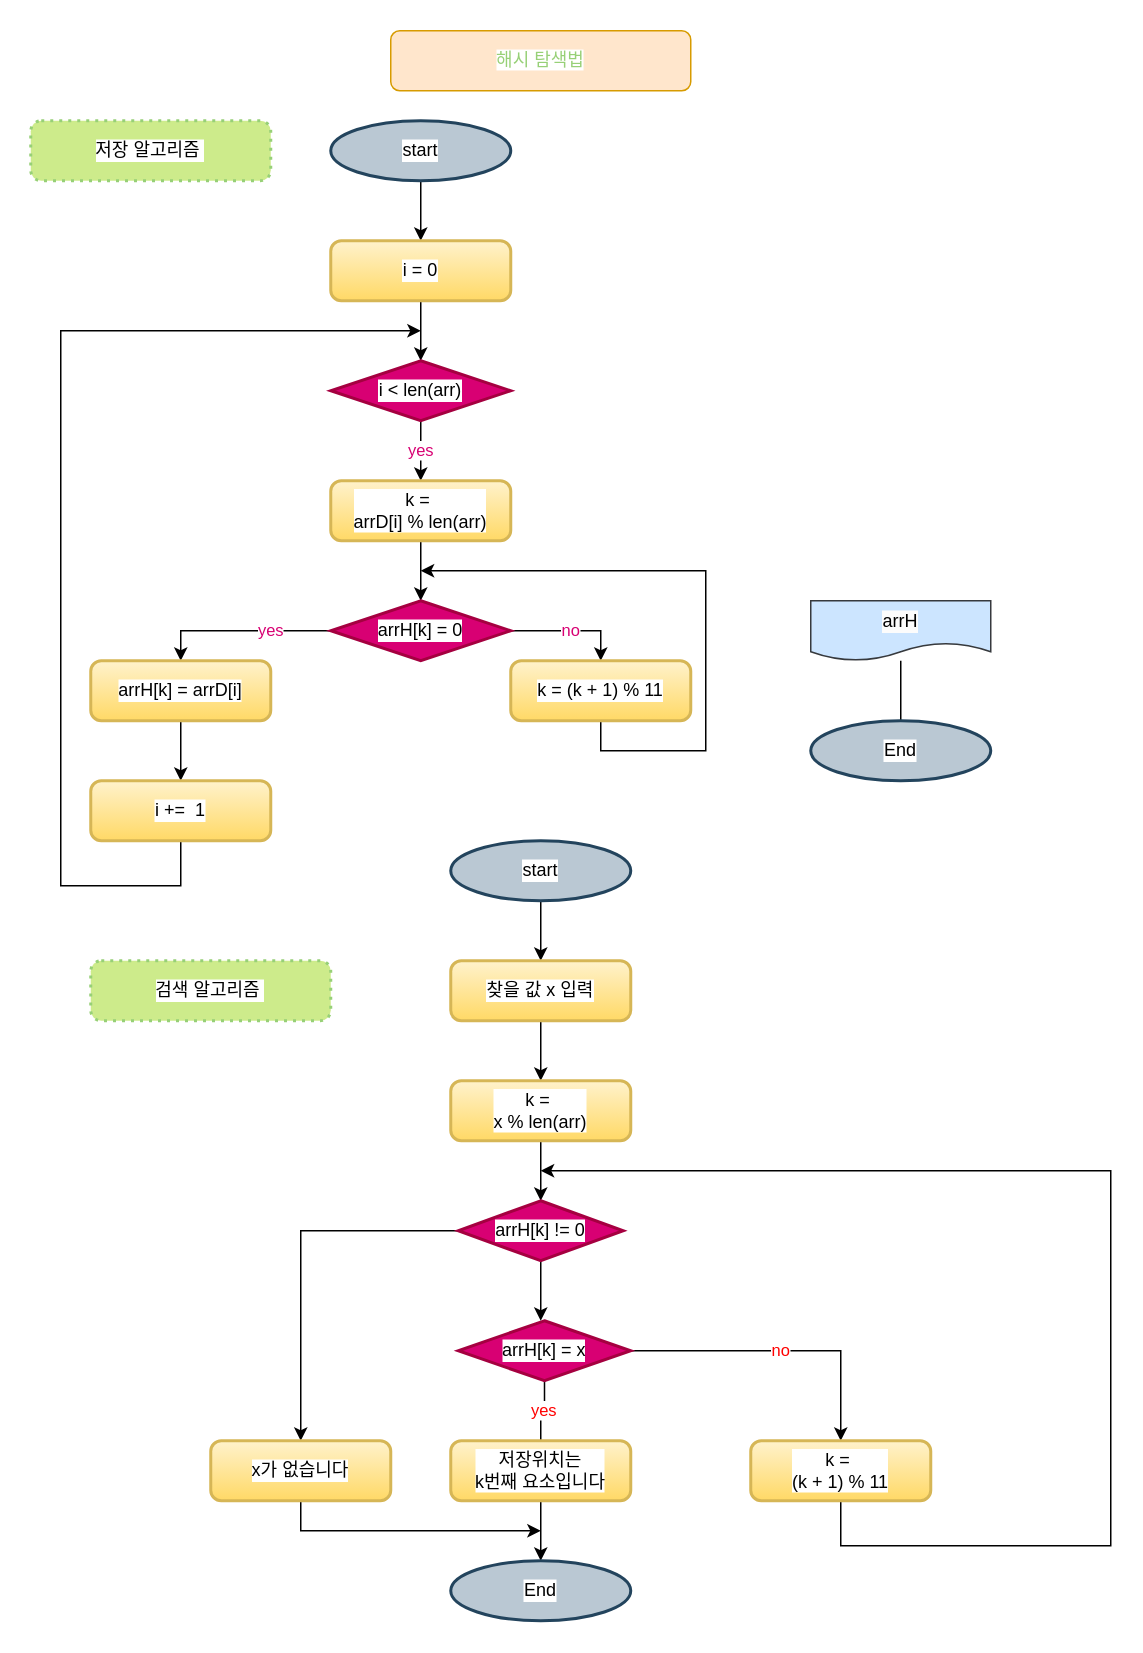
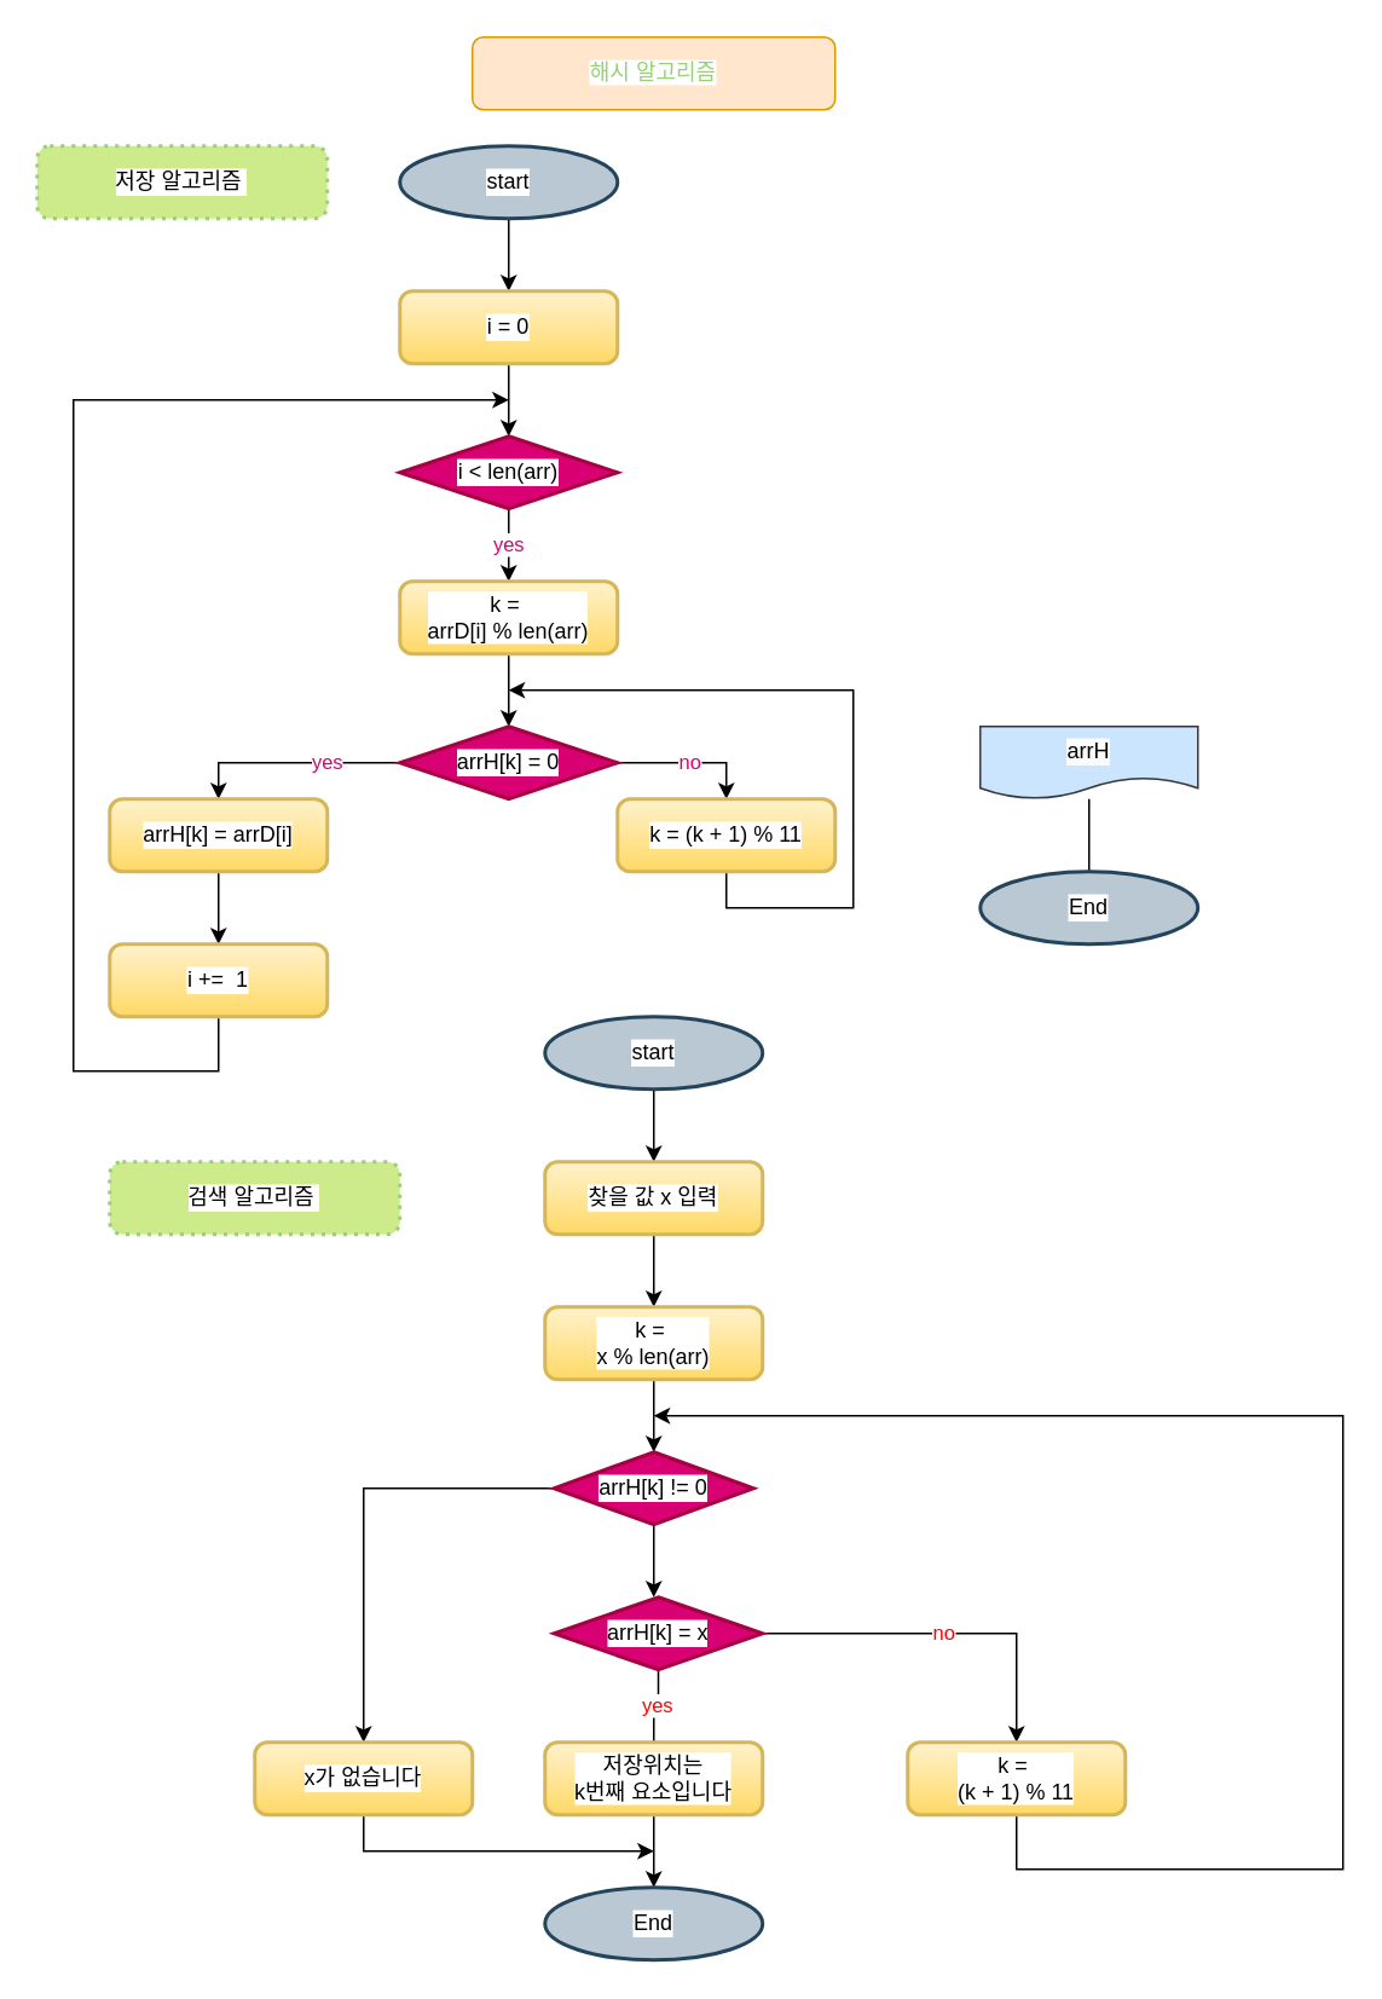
- <mxCell id="2" value="&lt;font color=&quot;#97d077&quot; style=&quot;background-color: rgb(255 , 255 , 255)&quot;&gt;해시 탐색법&lt;/font&gt;" style="rounded=1;whiteSpace=wrap;html=1;fillColor=#ffe6cc;strokeColor=#d79b00;" vertex="1" parent="1"><mxGeometry x="260" y="20" width="200" height="40" as="geometry" /></mxCell>
+ <mxCell id="2" value="&lt;font color=&quot;#97d077&quot; style=&quot;background-color: rgb(255 , 255 , 255)&quot;&gt;해시 알고리즘&lt;/font&gt;" style="rounded=1;whiteSpace=wrap;html=1;fillColor=#ffe6cc;strokeColor=#d79b00;" vertex="1" parent="1"><mxGeometry x="260" y="20" width="200" height="40" as="geometry" /></mxCell>
